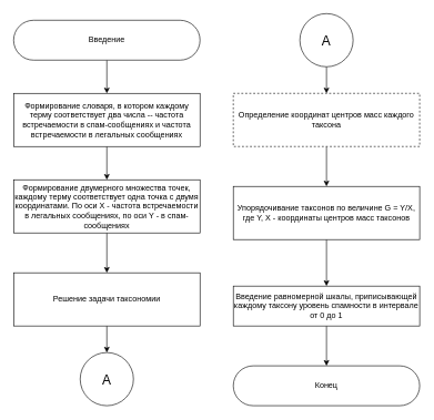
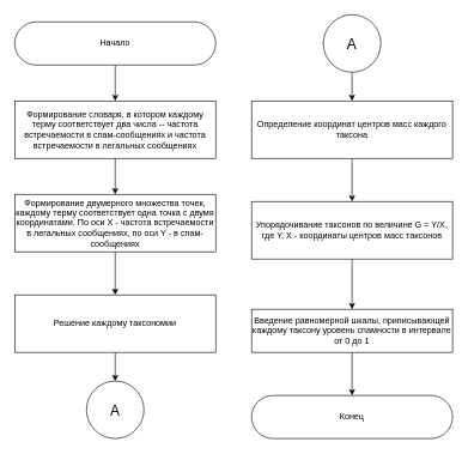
- <mxCell id="15" value="Введение" style="rounded=1;whiteSpace=wrap;html=1;arcSize=50;" vertex="1" parent="1"><mxGeometry x="20" y="30" width="280" height="60" as="geometry" /></mxCell>
+ <mxCell id="15" value="Начало" style="rounded=1;whiteSpace=wrap;html=1;arcSize=50;" vertex="1" parent="1"><mxGeometry x="20" y="30" width="280" height="60" as="geometry" /></mxCell>
- <mxCell id="9" value="Определение координат центров масс каждого таксона" style="rounded=0;whiteSpace=wrap;html=1;dashed=1;" parent="1" vertex="1"><mxGeometry x="350" y="140" width="280" height="80" as="geometry" /></mxCell>
+ <mxCell id="9" value="Определение координат центров масс каждого таксона" style="rounded=0;whiteSpace=wrap;html=1;" parent="1" vertex="1"><mxGeometry x="350" y="140" width="280" height="80" as="geometry" /></mxCell>
- <mxCell id="7" value="Решение задачи таксономии" style="rounded=0;whiteSpace=wrap;html=1;" parent="1" vertex="1"><mxGeometry x="20" y="410" width="280" height="80" as="geometry" /></mxCell>
+ <mxCell id="7" value="Решение каждому таксономии" style="rounded=0;whiteSpace=wrap;html=1;" parent="1" vertex="1"><mxGeometry x="20" y="410" width="280" height="80" as="geometry" /></mxCell>
